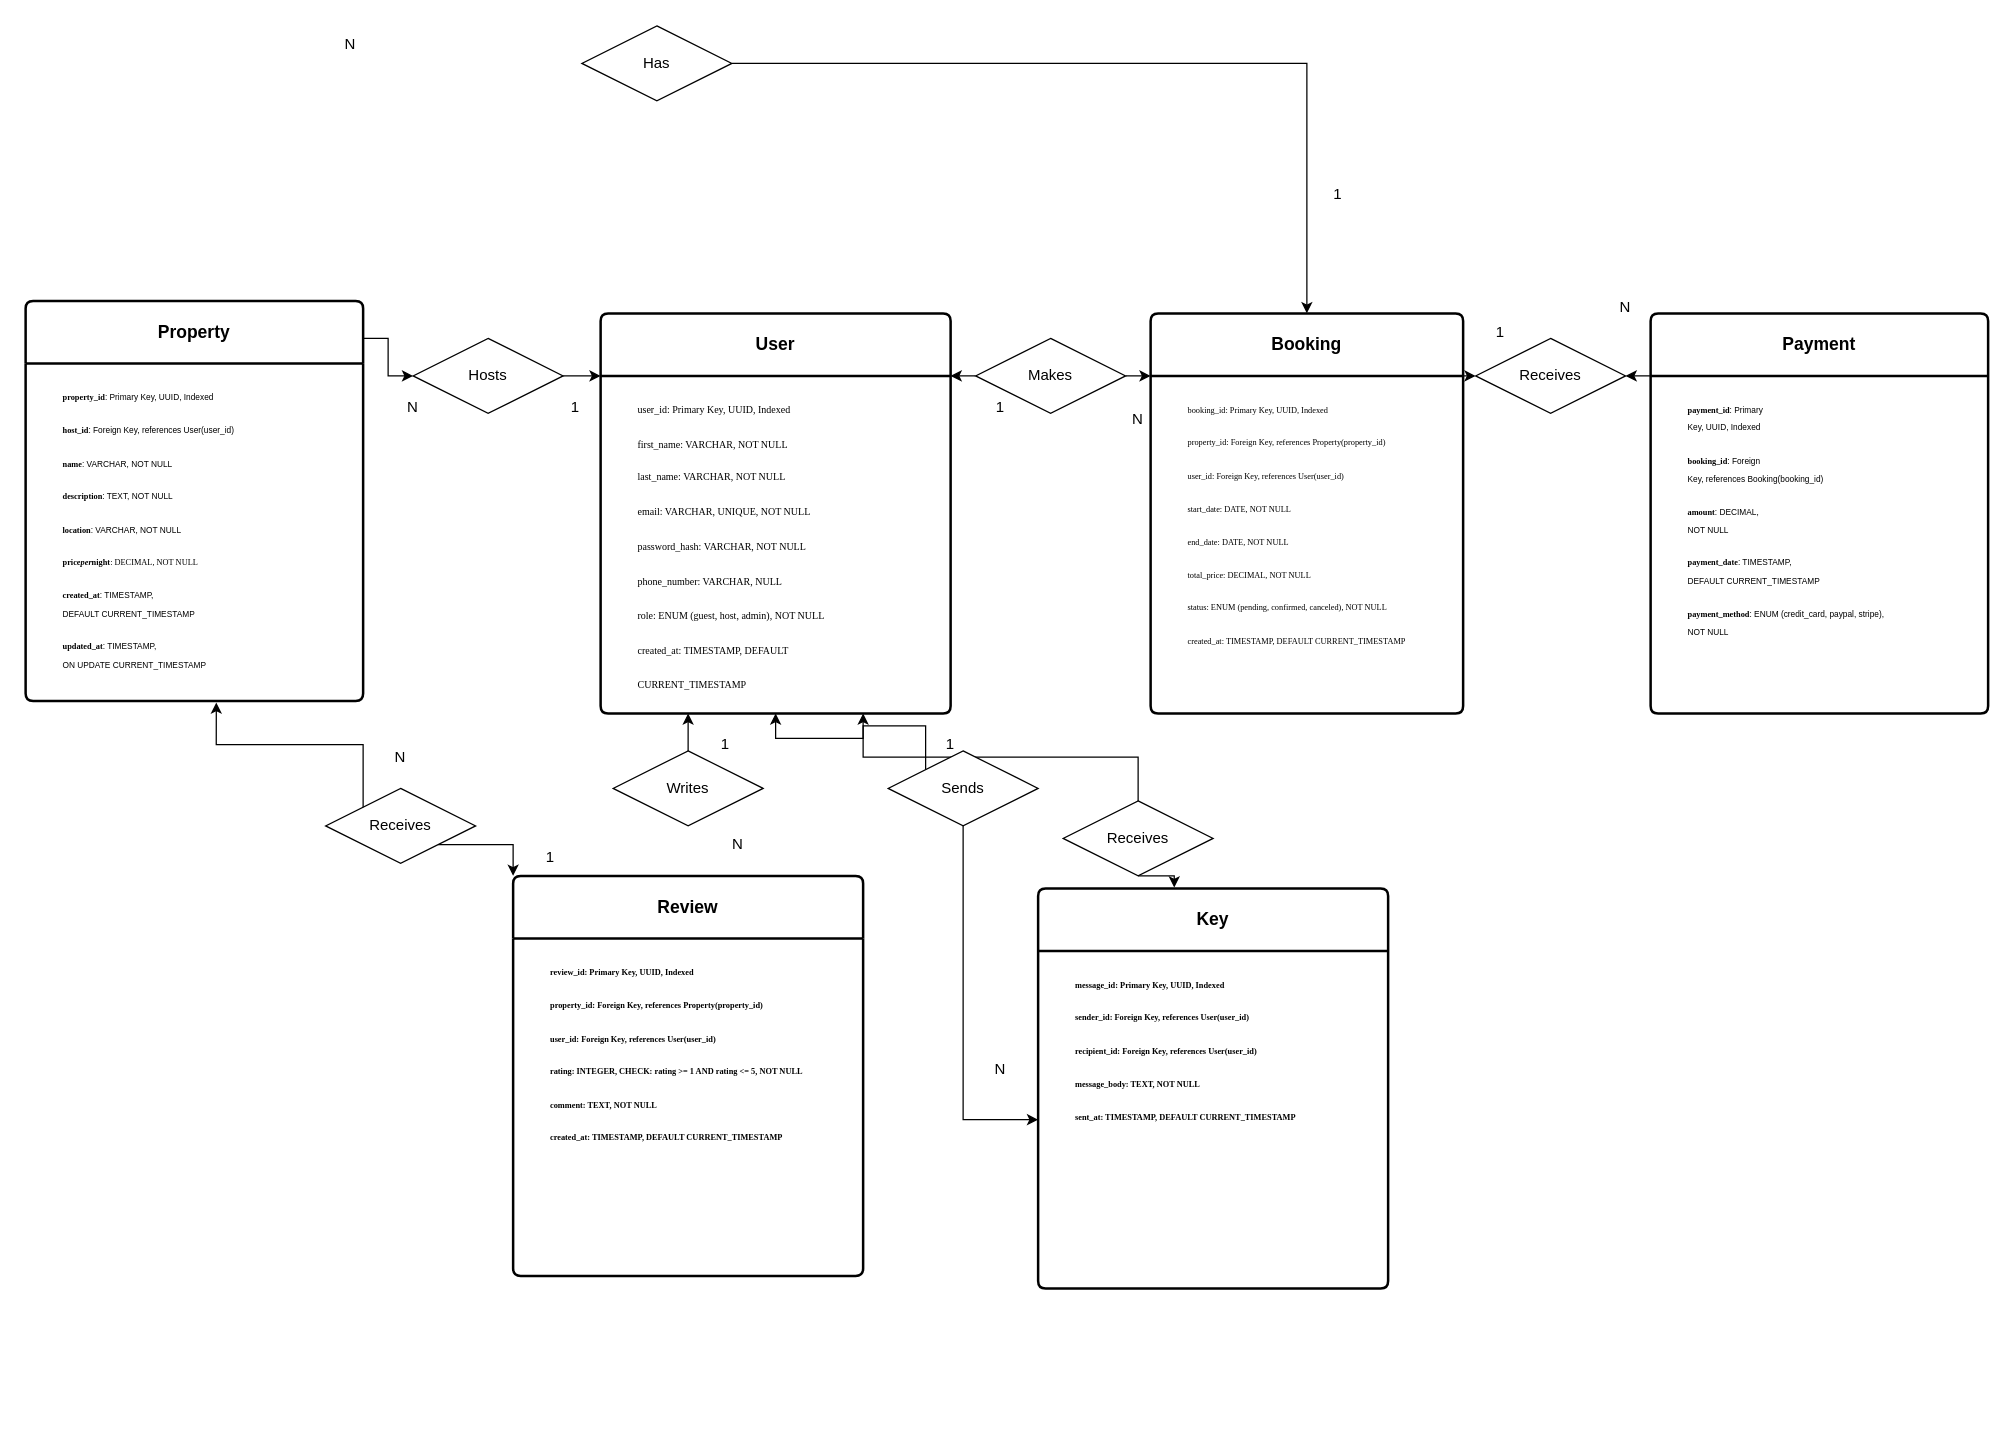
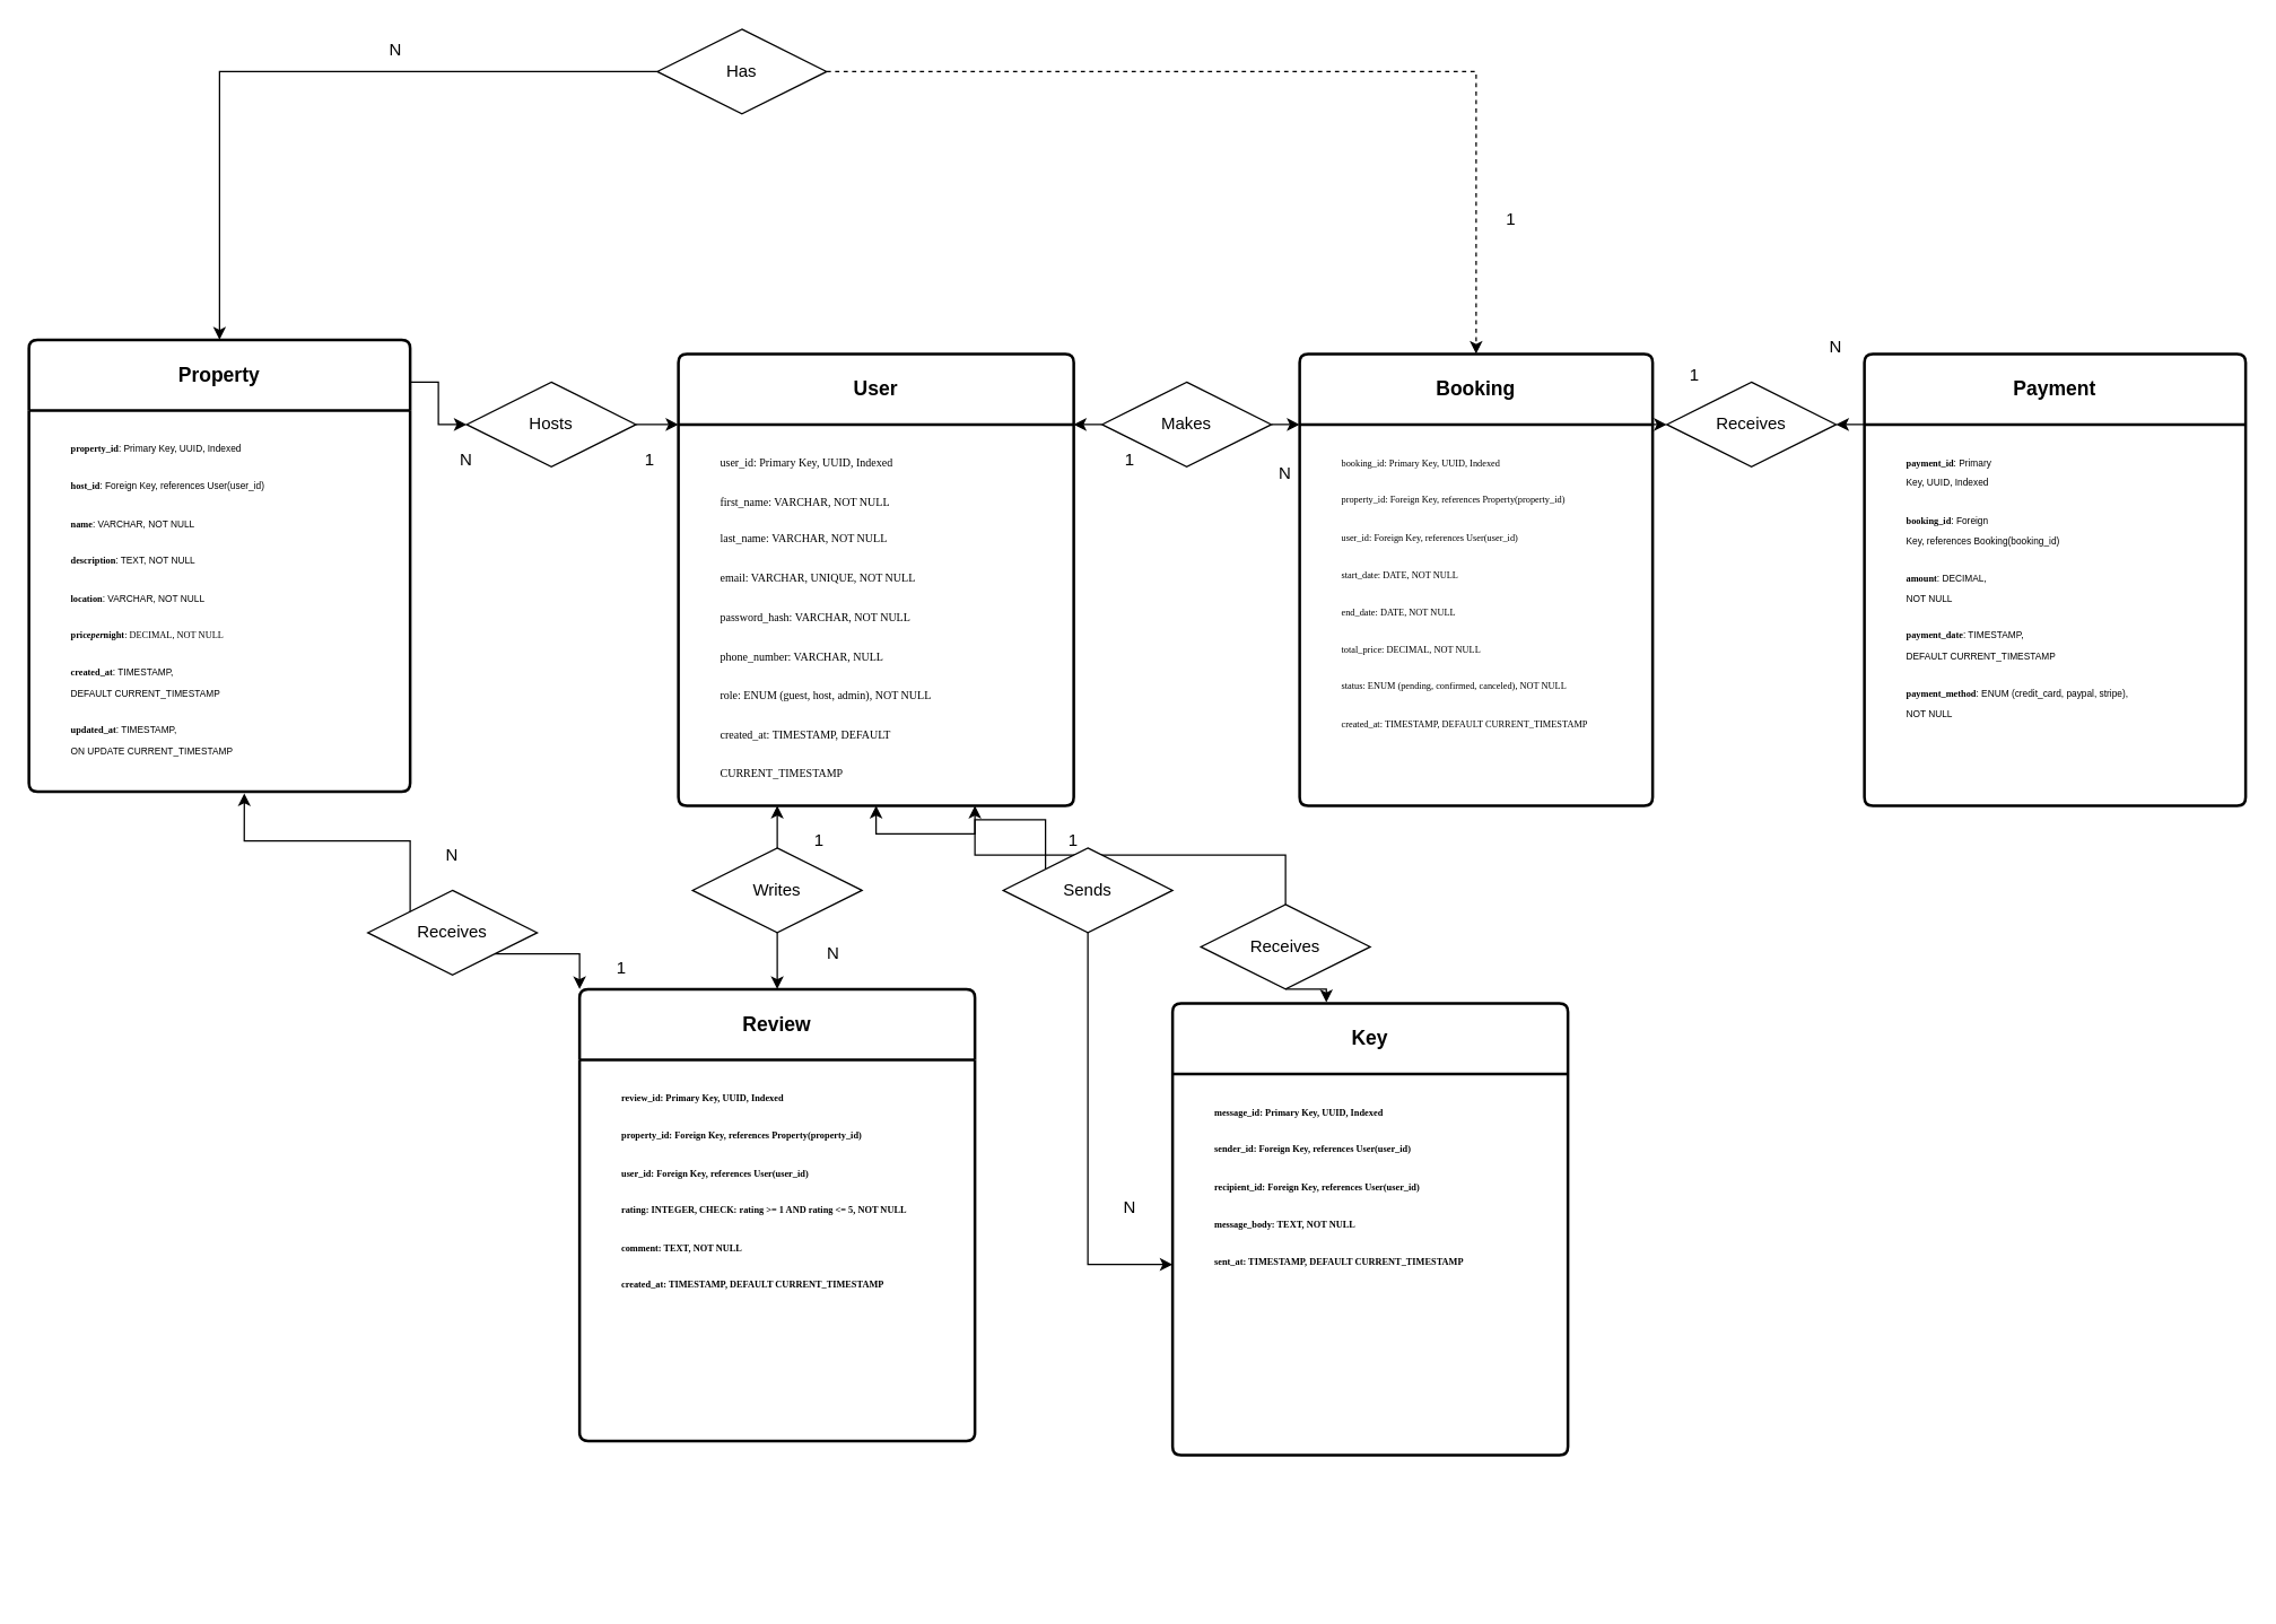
+ <mxCell id="20" style="edgeStyle=orthogonalEdgeStyle;rounded=0;orthogonalLoop=1;jettySize=auto;html=1;exitX=0;exitY=0.5;exitDx=0;exitDy=0;entryX=0.5;entryY=0;entryDx=0;entryDy=0;" edge="1" parent="1" source="22" target="5"><mxGeometry relative="1" as="geometry" /></mxCell>
- <mxCell id="21" style="edgeStyle=orthogonalEdgeStyle;rounded=0;orthogonalLoop=1;jettySize=auto;html=1;exitX=1;exitY=0.5;exitDx=0;exitDy=0;entryX=0.5;entryY=0;entryDx=0;entryDy=0;" edge="1" parent="1" source="22" target="7"><mxGeometry relative="1" as="geometry" /></mxCell>
+ <mxCell id="21" style="edgeStyle=orthogonalEdgeStyle;rounded=0;orthogonalLoop=1;jettySize=auto;html=1;exitX=1;exitY=0.5;exitDx=0;exitDy=0;entryX=0.5;entryY=0;entryDx=0;entryDy=0;dashed=1;" edge="1" parent="1" source="22" target="7"><mxGeometry relative="1" as="geometry" /></mxCell>
+ <mxCell id="24" style="edgeStyle=orthogonalEdgeStyle;rounded=0;orthogonalLoop=1;jettySize=auto;html=1;exitX=0.5;exitY=1;exitDx=0;exitDy=0;" edge="1" parent="1" source="26" target="11"><mxGeometry relative="1" as="geometry" /></mxCell>
